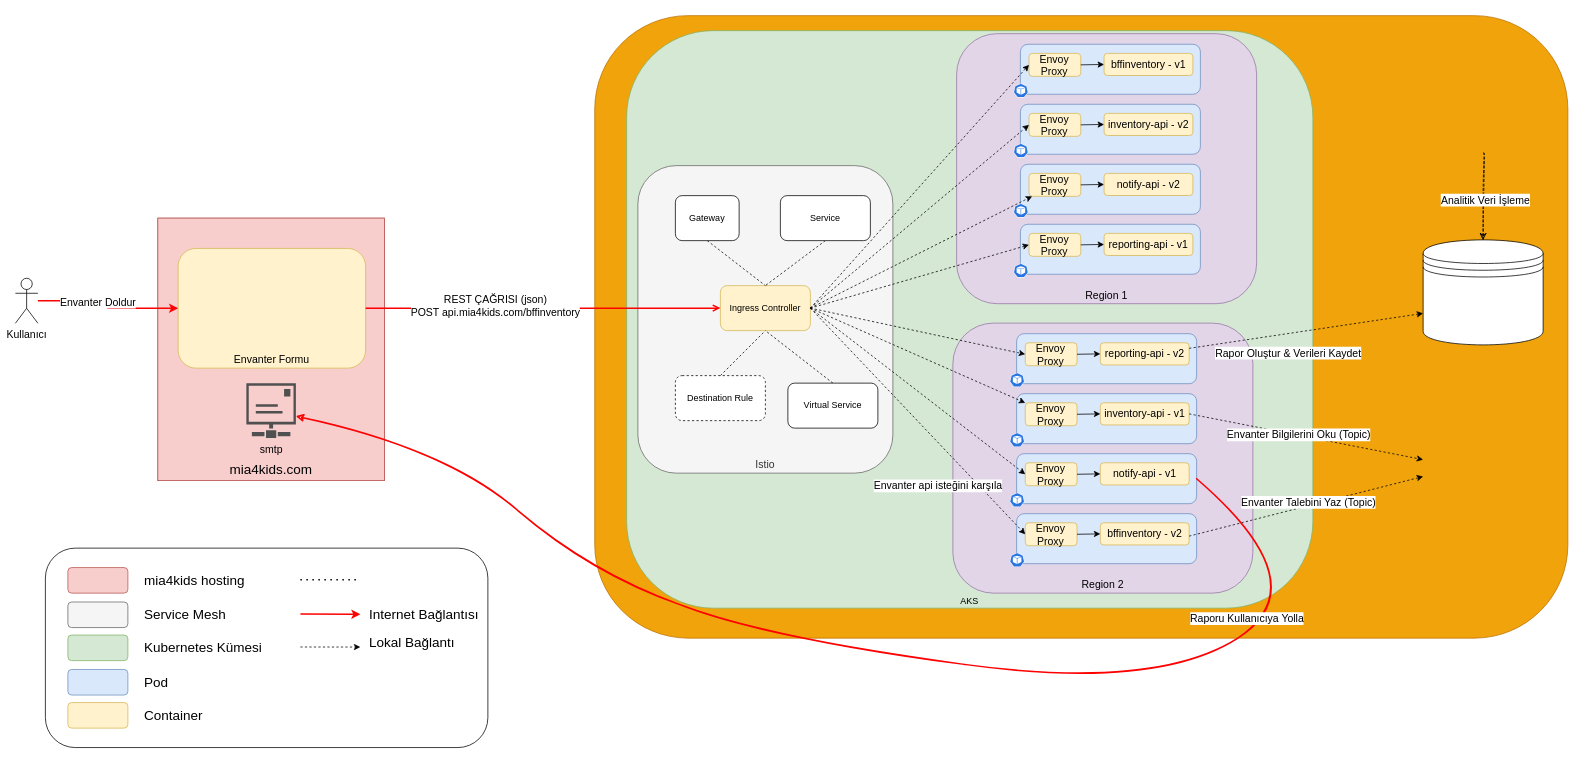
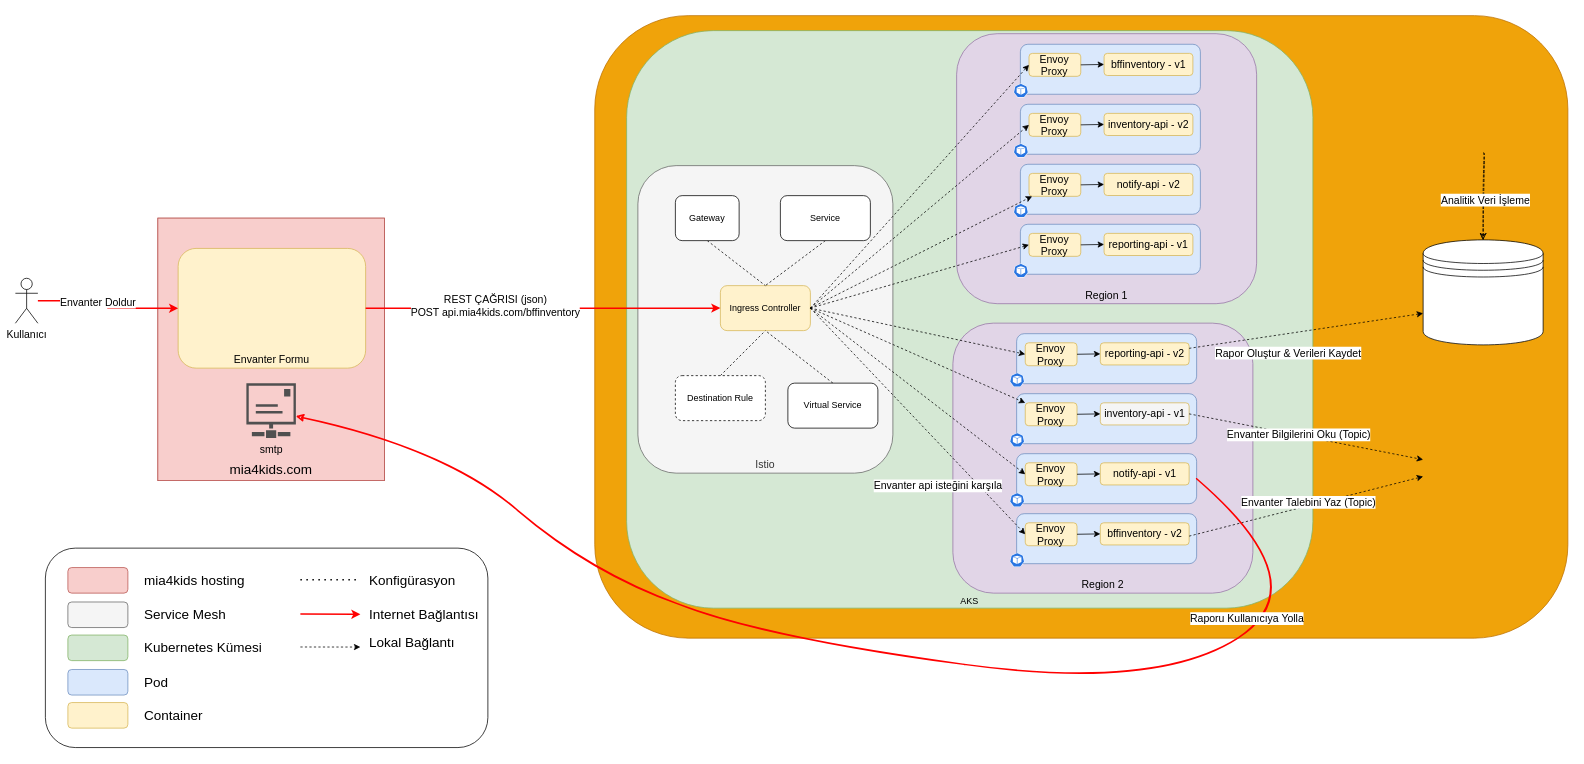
- <mxCell id="15" style="edgeStyle=orthogonalEdgeStyle;rounded=0;orthogonalLoop=1;jettySize=auto;html=1;exitX=1;exitY=0.5;exitDx=0;exitDy=0;fontSize=12;strokeColor=#FF0000;strokeWidth=2;endArrow=open;" edge="1" parent="1" source="8" target="14"><mxGeometry relative="1" as="geometry" /></mxCell>
+ <mxCell id="15" style="edgeStyle=orthogonalEdgeStyle;rounded=0;orthogonalLoop=1;jettySize=auto;html=1;exitX=1;exitY=0.5;exitDx=0;exitDy=0;fontSize=12;strokeColor=#FF0000;strokeWidth=2;" edge="1" parent="1" source="8" target="14"><mxGeometry relative="1" as="geometry" /></mxCell>
- <mxCell id="43" value="inventory-api - v1" style="rounded=1;whiteSpace=wrap;html=1;fontSize=14;align=center;verticalAlign=middle;fillColor=#fff2cc;strokeColor=#d6b656;" vertex="1" parent="40"><mxGeometry x="121.62" y="12.151" width="118.38" height="29.518" as="geometry" /></mxCell>
+ <mxCell id="43" value="inventory-api - v1" style="rounded=1;whiteSpace=wrap;html=1;fontSize=14;align=center;verticalAlign=middle;fillColor=#f5f5f5;strokeColor=#d6b656;" vertex="1" parent="40"><mxGeometry x="121.62" y="12.151" width="118.38" height="29.518" as="geometry" /></mxCell>
+ <mxCell id="129" value="Konfigürasyon" style="text;html=1;strokeColor=none;fillColor=none;align=left;verticalAlign=middle;whiteSpace=wrap;rounded=0;fontSize=18;" vertex="1" parent="111"><mxGeometry x="430" y="32.96" width="160" height="20" as="geometry" /></mxCell>
